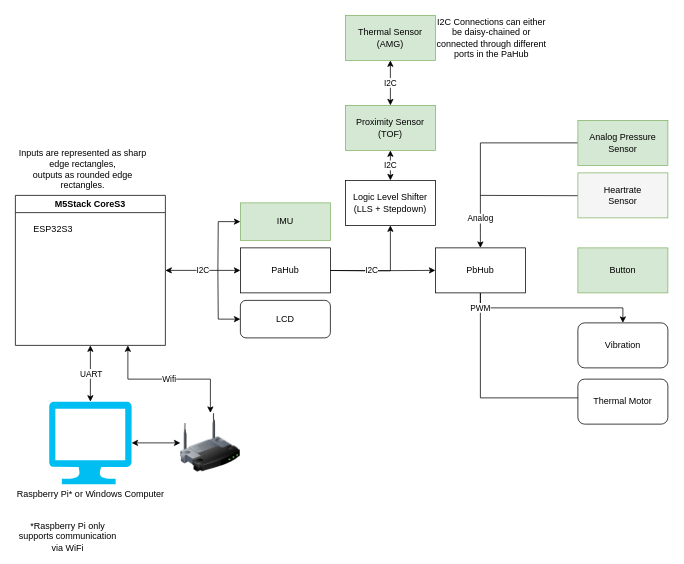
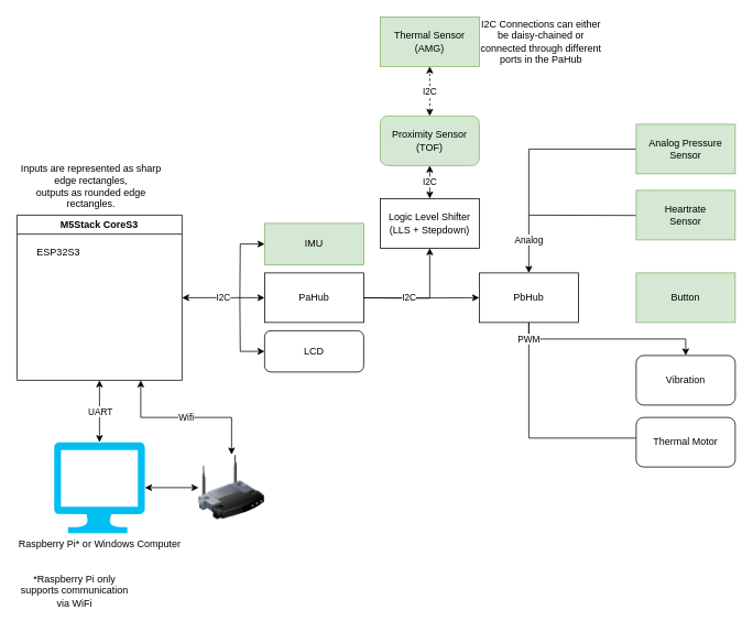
- <mxCell id="18" value="I2C" style="edgeStyle=orthogonalEdgeStyle;rounded=0;orthogonalLoop=1;jettySize=auto;html=1;entryX=0.5;entryY=1;entryDx=0;entryDy=0;startArrow=classic;startFill=1;" parent="1" source="19" target="20" edge="1"><mxGeometry relative="1" as="geometry" /></mxCell>
+ <mxCell id="18" value="I2C" style="edgeStyle=orthogonalEdgeStyle;rounded=0;orthogonalLoop=1;jettySize=auto;html=1;entryX=0.5;entryY=1;entryDx=0;entryDy=0;startArrow=classic;startFill=1;dashed=1;" parent="1" source="19" target="20" edge="1"><mxGeometry relative="1" as="geometry" /></mxCell>
- <mxCell id="19" value="Proximity Sensor&lt;div&gt;(TOF)&lt;/div&gt;" style="rounded=0;whiteSpace=wrap;html=1;fillColor=#d5e8d4;strokeColor=#82b366;" parent="1" vertex="1"><mxGeometry x="460" y="140" width="120" height="60" as="geometry" /></mxCell>
+ <mxCell id="19" value="Proximity Sensor&lt;div&gt;(TOF)&lt;/div&gt;" style="whiteSpace=wrap;html=1;fillColor=#d5e8d4;strokeColor=#82b366;rounded=1;" parent="1" vertex="1"><mxGeometry x="460" y="140" width="120" height="60" as="geometry" /></mxCell>
- <mxCell id="26" value="Analog Pressure Sensor" style="rounded=0;whiteSpace=wrap;html=1;fillColor=#d5e8d4;strokeColor=#82b366;" parent="1" vertex="1"><mxGeometry x="770" y="160" width="120" height="60" as="geometry" /></mxCell>
+ <mxCell id="26" value="Analog Pressure Sensor" style="rounded=0;whiteSpace=wrap;html=1;fillColor=#d5e8d4;strokeColor=#82b366;" parent="1" vertex="1"><mxGeometry x="770" y="150" width="120" height="60" as="geometry" /></mxCell>
- <mxCell id="29" value="Heartrate&lt;div&gt;Sensor&lt;/div&gt;" style="rounded=0;whiteSpace=wrap;html=1;fillColor=#f5f5f5;strokeColor=#82b366;" parent="1" vertex="1"><mxGeometry x="770" y="230" width="120" height="60" as="geometry" /></mxCell>
+ <mxCell id="29" value="Heartrate&lt;div&gt;Sensor&lt;/div&gt;" style="rounded=0;whiteSpace=wrap;html=1;fillColor=#d5e8d4;strokeColor=#82b366;" parent="1" vertex="1"><mxGeometry x="770" y="230" width="120" height="60" as="geometry" /></mxCell>
